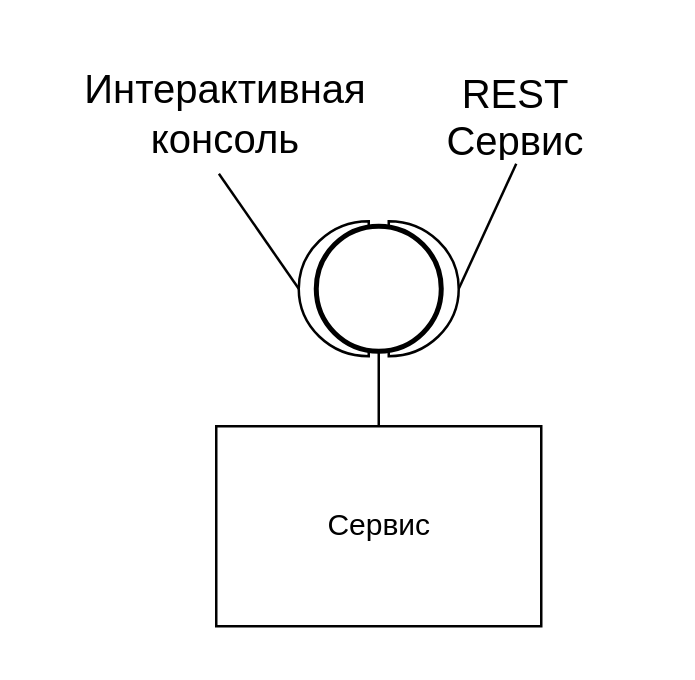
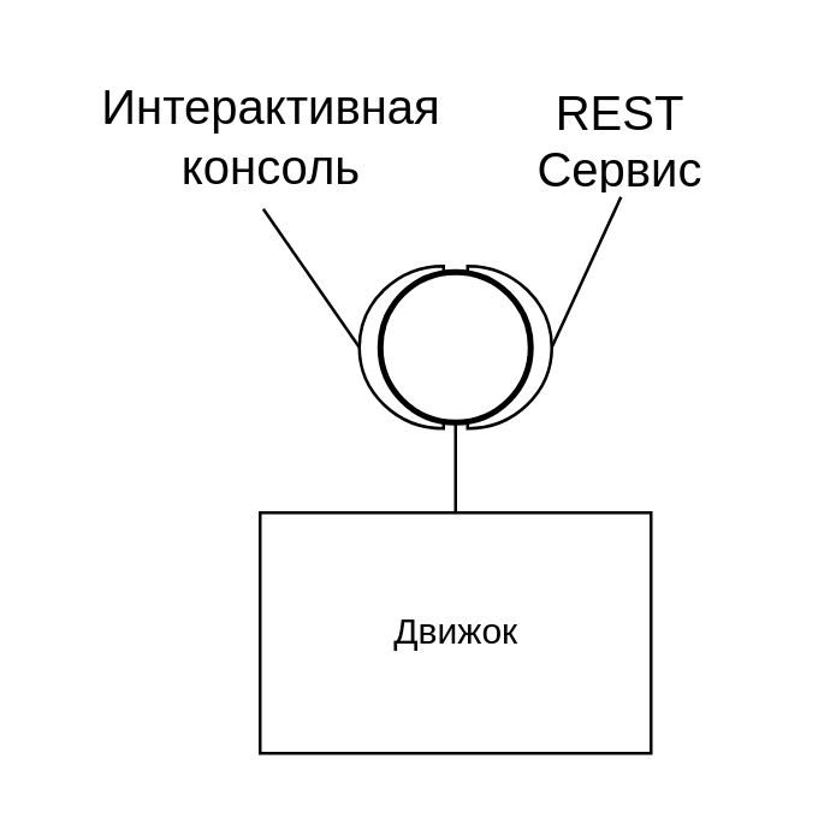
- <mxCell id="6" value="Сервис" style="html=1;rounded=0;" vertex="1" parent="1"><mxGeometry x="86" y="170" width="130" height="80" as="geometry" /></mxCell>
+ <mxCell id="6" value="Движок" style="html=1;rounded=0;" vertex="1" parent="1"><mxGeometry x="86" y="170" width="130" height="80" as="geometry" /></mxCell>
